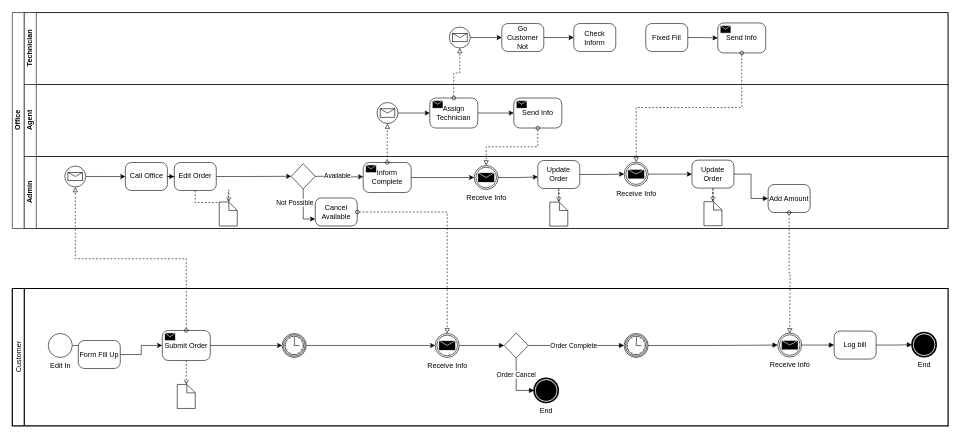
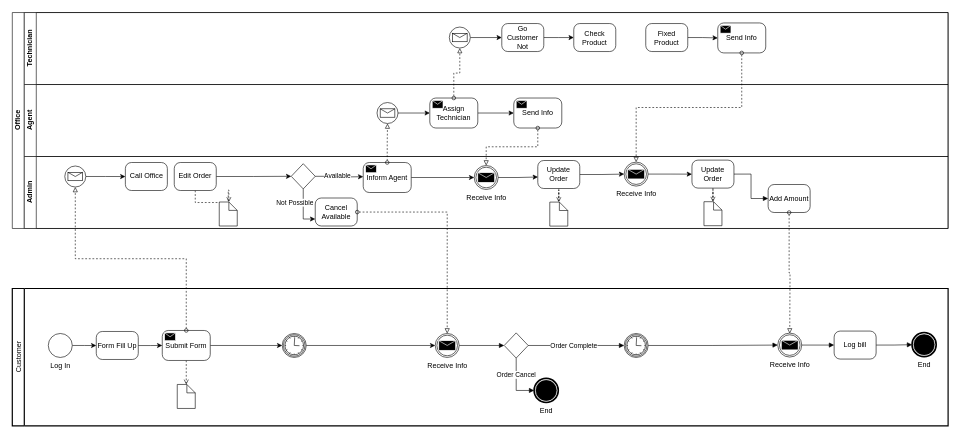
- <mxCell id="34" value="Check Inform" style="points=[[0.25,0,0],[0.5,0,0],[0.75,0,0],[1,0.25,0],[1,0.5,0],[1,0.75,0],[0.75,1,0],[0.5,1,0],[0.25,1,0],[0,0.75,0],[0,0.5,0],[0,0.25,0]];shape=mxgraph.bpmn.task;whiteSpace=wrap;rectStyle=rounded;size=10;taskMarker=abstract;" vertex="1" parent="29"><mxGeometry x="916" y="18.33" width="70" height="46.67" as="geometry" /></mxCell>
+ <mxCell id="34" value="Check Product" style="points=[[0.25,0,0],[0.5,0,0],[0.75,0,0],[1,0.25,0],[1,0.5,0],[1,0.75,0],[0.75,1,0],[0.5,1,0],[0.25,1,0],[0,0.75,0],[0,0.5,0],[0,0.25,0]];shape=mxgraph.bpmn.task;whiteSpace=wrap;rectStyle=rounded;size=10;taskMarker=abstract;" vertex="1" parent="29"><mxGeometry x="916" y="18.33" width="70" height="46.67" as="geometry" /></mxCell>
- <mxCell id="36" value="Fixed Fill" style="points=[[0.25,0,0],[0.5,0,0],[0.75,0,0],[1,0.25,0],[1,0.5,0],[1,0.75,0],[0.75,1,0],[0.5,1,0],[0.25,1,0],[0,0.75,0],[0,0.5,0],[0,0.25,0]];shape=mxgraph.bpmn.task;whiteSpace=wrap;rectStyle=rounded;size=10;taskMarker=abstract;" vertex="1" parent="29"><mxGeometry x="1036" y="18.33" width="70" height="46.67" as="geometry" /></mxCell>
+ <mxCell id="36" value="Fixed Product" style="points=[[0.25,0,0],[0.5,0,0],[0.75,0,0],[1,0.25,0],[1,0.5,0],[1,0.75,0],[0.75,1,0],[0.5,1,0],[0.25,1,0],[0,0.75,0],[0,0.5,0],[0,0.25,0]];shape=mxgraph.bpmn.task;whiteSpace=wrap;rectStyle=rounded;size=10;taskMarker=abstract;" vertex="1" parent="29"><mxGeometry x="1036" y="18.33" width="70" height="46.67" as="geometry" /></mxCell>
- <mxCell id="47" style="edgeStyle=orthogonalEdgeStyle;rounded=0;orthogonalLoop=1;jettySize=auto;html=1;startArrow=none;startFill=0;endArrow=classic;endFill=1;" edge="1" parent="44" source="48" target="51"><mxGeometry relative="1" as="geometry" /></mxCell>
- <mxCell id="60" value="Inform Complete" style="points=[[0.25,0,0],[0.5,0,0],[0.75,0,0],[1,0.25,0],[1,0.5,0],[1,0.75,0],[0.75,1,0],[0.5,1,0],[0.25,1,0],[0,0.75,0],[0,0.5,0],[0,0.25,0]];shape=mxgraph.bpmn.task;whiteSpace=wrap;rectStyle=rounded;size=10;taskMarker=send;" vertex="1" parent="44"><mxGeometry x="565" y="10.0" width="80" height="50" as="geometry" /></mxCell>
+ <mxCell id="60" value="Inform Agent" style="points=[[0.25,0,0],[0.5,0,0],[0.75,0,0],[1,0.25,0],[1,0.5,0],[1,0.75,0],[0.75,1,0],[0.5,1,0],[0.25,1,0],[0,0.75,0],[0,0.5,0],[0,0.25,0]];shape=mxgraph.bpmn.task;whiteSpace=wrap;rectStyle=rounded;size=10;taskMarker=send;" vertex="1" parent="44"><mxGeometry x="565" y="10.0" width="80" height="50" as="geometry" /></mxCell>
- <mxCell id="9" value="Submit Order" style="points=[[0.25,0,0],[0.5,0,0],[0.75,0,0],[1,0.25,0],[1,0.5,0],[1,0.75,0],[0.75,1,0],[0.5,1,0],[0.25,1,0],[0,0.75,0],[0,0.5,0],[0,0.25,0]];shape=mxgraph.bpmn.task;whiteSpace=wrap;rectStyle=rounded;size=10;taskMarker=send;" vertex="1" parent="2"><mxGeometry x="250" y="70.01" width="80" height="50" as="geometry" /></mxCell>
+ <mxCell id="9" value="Submit Form" style="points=[[0.25,0,0],[0.5,0,0],[0.75,0,0],[1,0.25,0],[1,0.5,0],[1,0.75,0],[0.75,1,0],[0.5,1,0],[0.25,1,0],[0,0.75,0],[0,0.5,0],[0,0.25,0]];shape=mxgraph.bpmn.task;whiteSpace=wrap;rectStyle=rounded;size=10;taskMarker=send;" vertex="1" parent="2"><mxGeometry x="250" y="70.01" width="80" height="50" as="geometry" /></mxCell>
- <mxCell id="6" value="Form Fill Up" style="points=[[0.25,0,0],[0.5,0,0],[0.75,0,0],[1,0.25,0],[1,0.5,0],[1,0.75,0],[0.75,1,0],[0.5,1,0],[0.25,1,0],[0,0.75,0],[0,0.5,0],[0,0.25,0]];shape=mxgraph.bpmn.task;whiteSpace=wrap;rectStyle=rounded;size=10;taskMarker=abstract;" vertex="1" parent="2"><mxGeometry x="110" y="86.67" width="70" height="46.67" as="geometry" /></mxCell>
+ <mxCell id="6" value="Form Fill Up" style="points=[[0.25,0,0],[0.5,0,0],[0.75,0,0],[1,0.25,0],[1,0.5,0],[1,0.75,0],[0.75,1,0],[0.5,1,0],[0.25,1,0],[0,0.75,0],[0,0.5,0],[0,0.25,0]];shape=mxgraph.bpmn.task;whiteSpace=wrap;rectStyle=rounded;size=10;taskMarker=abstract;" vertex="1" parent="2"><mxGeometry x="140" y="71.67" width="70" height="46.67" as="geometry" /></mxCell>
- <mxCell id="4" value="Edit In" style="points=[[0.145,0.145,0],[0.5,0,0],[0.855,0.145,0],[1,0.5,0],[0.855,0.855,0],[0.5,1,0],[0.145,0.855,0],[0,0.5,0]];shape=mxgraph.bpmn.event;html=1;verticalLabelPosition=bottom;labelBackgroundColor=#ffffff;verticalAlign=top;align=center;perimeter=ellipsePerimeter;outlineConnect=0;aspect=fixed;outline=standard;symbol=general;" vertex="1" parent="2"><mxGeometry x="60" y="75.01" width="40" height="40" as="geometry" /></mxCell>
+ <mxCell id="4" value="Log In" style="points=[[0.145,0.145,0],[0.5,0,0],[0.855,0.145,0],[1,0.5,0],[0.855,0.855,0],[0.5,1,0],[0.145,0.855,0],[0,0.5,0]];shape=mxgraph.bpmn.event;html=1;verticalLabelPosition=bottom;labelBackgroundColor=#ffffff;verticalAlign=top;align=center;perimeter=ellipsePerimeter;outlineConnect=0;aspect=fixed;outline=standard;symbol=general;" vertex="1" parent="2"><mxGeometry x="60" y="75.01" width="40" height="40" as="geometry" /></mxCell>
